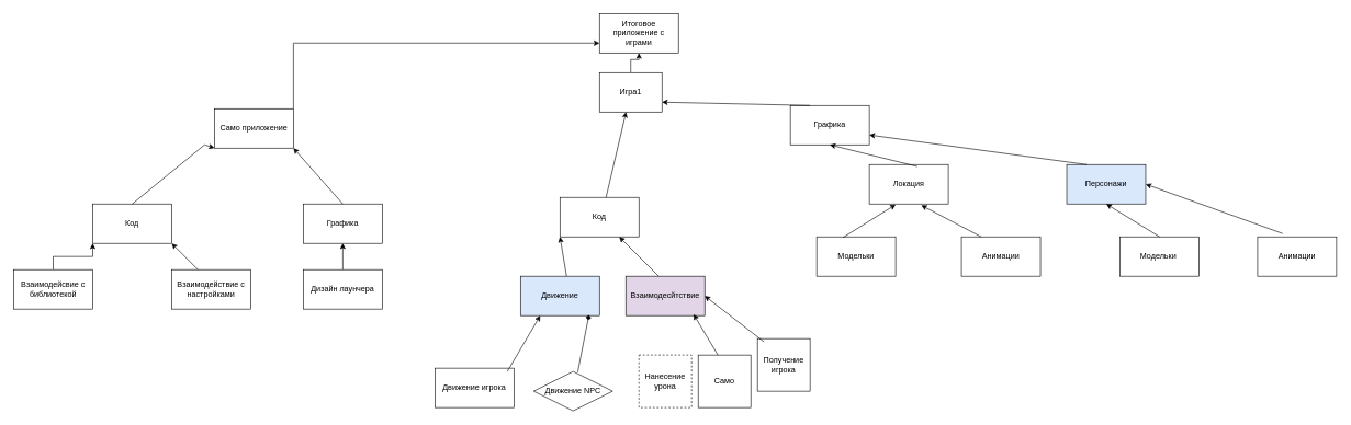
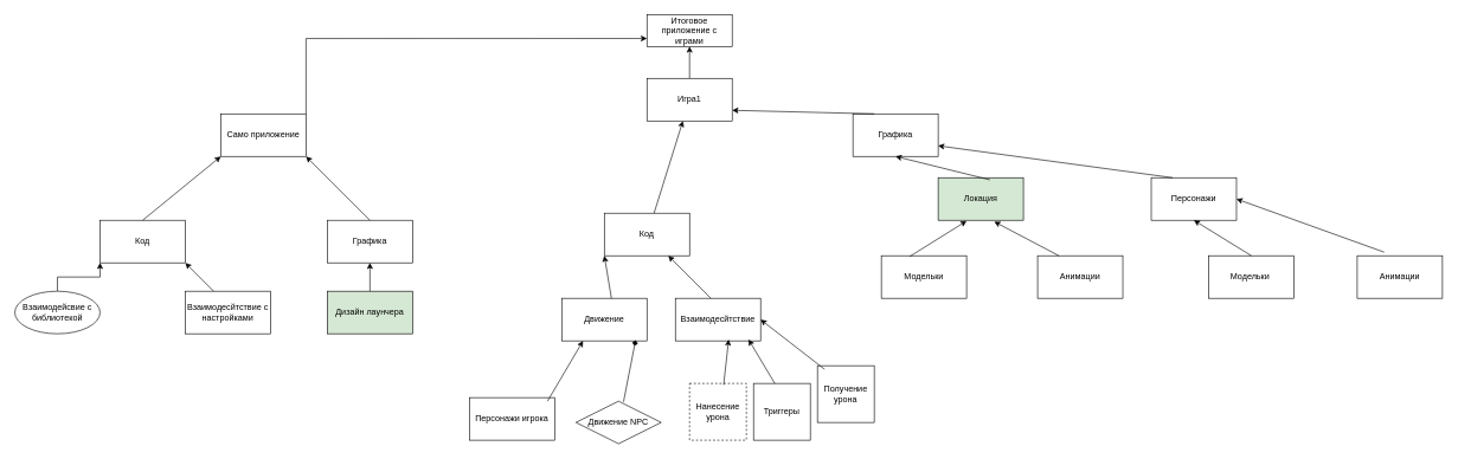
- <mxCell id="6" value="Итоговое приложение с играми" style="rounded=0;whiteSpace=wrap;html=1;" vertex="1" parent="1"><mxGeometry x="910" y="20" width="120" height="60" as="geometry" /></mxCell>
+ <mxCell id="6" value="Итоговое приложение с играми" style="rounded=0;whiteSpace=wrap;html=1;" vertex="1" parent="1"><mxGeometry x="910" y="20" width="120" height="45" as="geometry" /></mxCell>
- <mxCell id="5" value="Игра1" style="rounded=0;whiteSpace=wrap;html=1;" vertex="1" parent="1"><mxGeometry x="910" y="110" width="95" height="60" as="geometry" /></mxCell>
+ <mxCell id="5" value="Игра1" style="rounded=0;whiteSpace=wrap;html=1;" vertex="1" parent="1"><mxGeometry x="910" y="110" width="120" height="60" as="geometry" /></mxCell>
- <mxCell id="3" value="Само приложение" style="rounded=0;whiteSpace=wrap;html=1;" vertex="1" parent="1"><mxGeometry x="325" y="165" width="120" height="60" as="geometry" /></mxCell>
+ <mxCell id="3" value="Само приложение" style="rounded=0;whiteSpace=wrap;html=1;" vertex="1" parent="1"><mxGeometry x="310" y="160" width="120" height="60" as="geometry" /></mxCell>
- <mxCell id="9" value="Локация" style="rounded=0;whiteSpace=wrap;html=1;" vertex="1" parent="1"><mxGeometry x="1320" y="250" width="120" height="60" as="geometry" /></mxCell>
+ <mxCell id="9" value="Локация" style="rounded=0;whiteSpace=wrap;html=1;fillColor=#d5e8d4;" vertex="1" parent="1"><mxGeometry x="1320" y="250" width="120" height="60" as="geometry" /></mxCell>
- <mxCell id="10" value="Персонажи" style="rounded=0;whiteSpace=wrap;html=1;fillColor=#dae8fc;" vertex="1" parent="1"><mxGeometry x="1620" y="250" width="120" height="60" as="geometry" /></mxCell>
+ <mxCell id="10" value="Персонажи" style="rounded=0;whiteSpace=wrap;html=1;" vertex="1" parent="1"><mxGeometry x="1620" y="250" width="120" height="60" as="geometry" /></mxCell>
- <mxCell id="42" value="Взаимодейсвие с библиотекой" style="rounded=0;whiteSpace=wrap;html=1;" vertex="1" parent="1"><mxGeometry x="20" y="410" width="120" height="60" as="geometry" /></mxCell>
+ <mxCell id="42" value="Взаимодейсвие с библиотекой" style="ellipse;whiteSpace=wrap;html=1;" vertex="1" parent="1"><mxGeometry x="20" y="410" width="120" height="60" as="geometry" /></mxCell>
- <mxCell id="43" value="Взаимодействие с настройками&lt;br&gt;" style="rounded=0;whiteSpace=wrap;html=1;" vertex="1" parent="1"><mxGeometry x="260" y="410" width="120" height="60" as="geometry" /></mxCell>
+ <mxCell id="43" value="Взаимодесйтствие с настройками&lt;br&gt;" style="rounded=0;whiteSpace=wrap;html=1;" vertex="1" parent="1"><mxGeometry x="260" y="410" width="120" height="60" as="geometry" /></mxCell>
- <mxCell id="45" value="Дизайн лаунчера&lt;br&gt;" style="rounded=0;whiteSpace=wrap;html=1;rotation=0;" vertex="1" parent="1"><mxGeometry x="460" y="410" width="120" height="60" as="geometry" /></mxCell>
+ <mxCell id="45" value="Дизайн лаунчера&lt;br&gt;" style="rounded=0;whiteSpace=wrap;html=1;rotation=0;fillColor=#d5e8d4;" vertex="1" parent="1"><mxGeometry x="460" y="410" width="120" height="60" as="geometry" /></mxCell>
- <mxCell id="11" value="Движение" style="rounded=0;whiteSpace=wrap;html=1;fillColor=#dae8fc;" vertex="1" parent="1"><mxGeometry x="790" y="420" width="120" height="60" as="geometry" /></mxCell>
+ <mxCell id="11" value="Движение" style="rounded=0;whiteSpace=wrap;html=1;" vertex="1" parent="1"><mxGeometry x="790" y="420" width="120" height="60" as="geometry" /></mxCell>
- <mxCell id="18" value="Взаимодесйтствие" style="rounded=0;whiteSpace=wrap;html=1;fillColor=#e1d5e7;" vertex="1" parent="1"><mxGeometry x="950" y="420" width="120" height="60" as="geometry" /></mxCell>
+ <mxCell id="18" value="Взаимодесйтствие" style="rounded=0;whiteSpace=wrap;html=1;" vertex="1" parent="1"><mxGeometry x="950" y="420" width="120" height="60" as="geometry" /></mxCell>
+ <mxCell id="22" value="" style="endArrow=classic;html=1;rounded=0;entryX=0.625;entryY=0.967;entryDx=0;entryDy=0;entryPerimeter=0;exitX=0.6;exitY=0.025;exitDx=0;exitDy=0;exitPerimeter=0;" edge="1" parent="1" source="20" target="18"><mxGeometry width="50" height="50" relative="1" as="geometry"><mxPoint x="1070" y="515" as="sourcePoint" /><mxPoint x="1120" y="465" as="targetPoint" /></mxGeometry></mxCell>
- <mxCell id="21" value="Получение игрока" style="whiteSpace=wrap;html=1;aspect=fixed;" vertex="1" parent="1"><mxGeometry x="1150" y="515" width="80" height="80" as="geometry" /></mxCell>
+ <mxCell id="21" value="Получение урона" style="whiteSpace=wrap;html=1;aspect=fixed;" vertex="1" parent="1"><mxGeometry x="1150" y="515" width="80" height="80" as="geometry" /></mxCell>
- <mxCell id="14" value="Само" style="whiteSpace=wrap;html=1;aspect=fixed;" vertex="1" parent="1"><mxGeometry x="1060" y="540" width="80" height="80" as="geometry" /></mxCell>
+ <mxCell id="14" value="Триггеры" style="whiteSpace=wrap;html=1;aspect=fixed;" vertex="1" parent="1"><mxGeometry x="1060" y="540" width="80" height="80" as="geometry" /></mxCell>
- <mxCell id="12" value="Движение игрока" style="rounded=0;whiteSpace=wrap;html=1;" vertex="1" parent="1"><mxGeometry x="660" y="560" width="120" height="60" as="geometry" /></mxCell>
+ <mxCell id="12" value="Персонажи игрока" style="rounded=0;whiteSpace=wrap;html=1;" vertex="1" parent="1"><mxGeometry x="660" y="560" width="120" height="60" as="geometry" /></mxCell>
